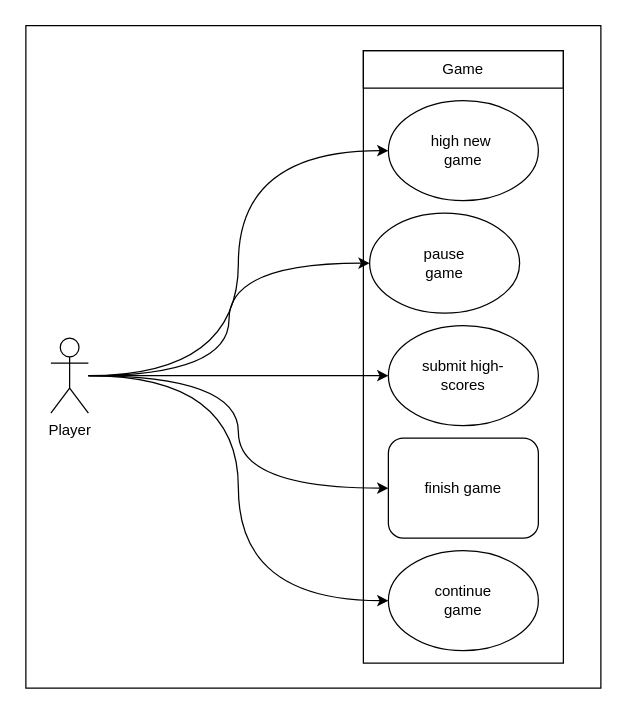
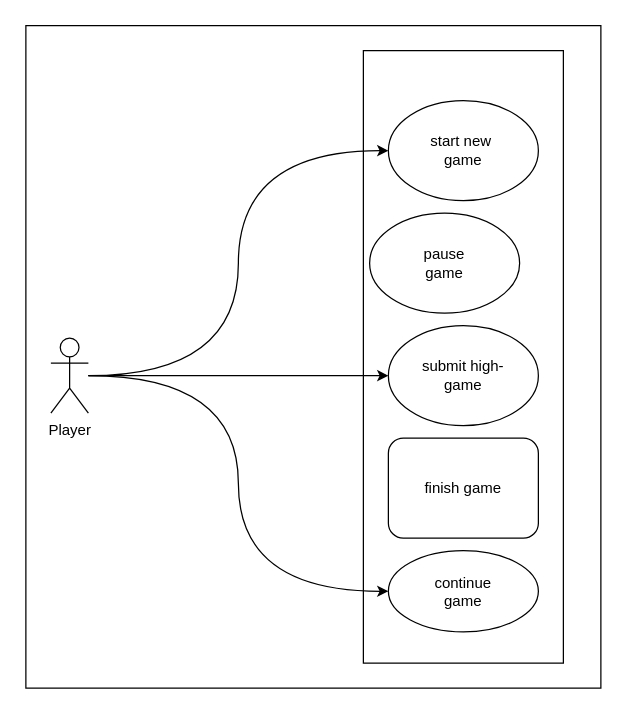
- <mxCell id="10" value="Game" style="text;html=1;align=center;verticalAlign=middle;whiteSpace=wrap;rounded=0;strokeColor=default;" vertex="1" parent="1"><mxGeometry x="290" y="40" width="160" height="30" as="geometry" /></mxCell>
- <mxCell id="11" value="&lt;div&gt;high new&amp;nbsp;&lt;/div&gt;&lt;div&gt;game&lt;/div&gt;" style="ellipse;whiteSpace=wrap;html=1;" vertex="1" parent="1"><mxGeometry x="310" y="80" width="120" height="80" as="geometry" /></mxCell>
+ <mxCell id="11" value="&lt;div&gt;start new&amp;nbsp;&lt;/div&gt;&lt;div&gt;game&lt;/div&gt;" style="ellipse;whiteSpace=wrap;html=1;" vertex="1" parent="1"><mxGeometry x="310" y="80" width="120" height="80" as="geometry" /></mxCell>
- <mxCell id="5" style="edgeStyle=orthogonalEdgeStyle;rounded=0;orthogonalLoop=1;jettySize=auto;html=1;entryX=0;entryY=0.5;entryDx=0;entryDy=0;curved=1;" edge="1" parent="1" source="9" target="14"><mxGeometry relative="1" as="geometry" /></mxCell>
- <mxCell id="15" value="&lt;div&gt;submit high-&lt;/div&gt;&lt;div&gt;scores&lt;/div&gt;" style="ellipse;whiteSpace=wrap;html=1;" vertex="1" parent="1"><mxGeometry x="310" y="260" width="120" height="80" as="geometry" /></mxCell>
+ <mxCell id="15" value="&lt;div&gt;submit high-&lt;/div&gt;&lt;div&gt;game&lt;/div&gt;" style="ellipse;whiteSpace=wrap;html=1;" vertex="1" parent="1"><mxGeometry x="310" y="260" width="120" height="80" as="geometry" /></mxCell>
- <mxCell id="6" style="edgeStyle=orthogonalEdgeStyle;curved=1;rounded=0;orthogonalLoop=1;jettySize=auto;html=1;entryX=0;entryY=0.5;entryDx=0;entryDy=0;strokeColor=default;align=center;verticalAlign=middle;fontFamily=Helvetica;fontSize=11;fontColor=default;labelBackgroundColor=default;endArrow=classic;" edge="1" parent="1" source="9" target="12"><mxGeometry relative="1" as="geometry" /></mxCell>
- <mxCell id="13" value="&lt;div&gt;continue&lt;/div&gt;&lt;div&gt;game&lt;/div&gt;" style="ellipse;whiteSpace=wrap;html=1;" vertex="1" parent="1"><mxGeometry x="310" y="440" width="120" height="80" as="geometry" /></mxCell>
+ <mxCell id="13" value="&lt;div&gt;continue&lt;/div&gt;&lt;div&gt;game&lt;/div&gt;" style="ellipse;whiteSpace=wrap;html=1;" vertex="1" parent="1"><mxGeometry x="310" y="440" width="120" height="65" as="geometry" /></mxCell>
